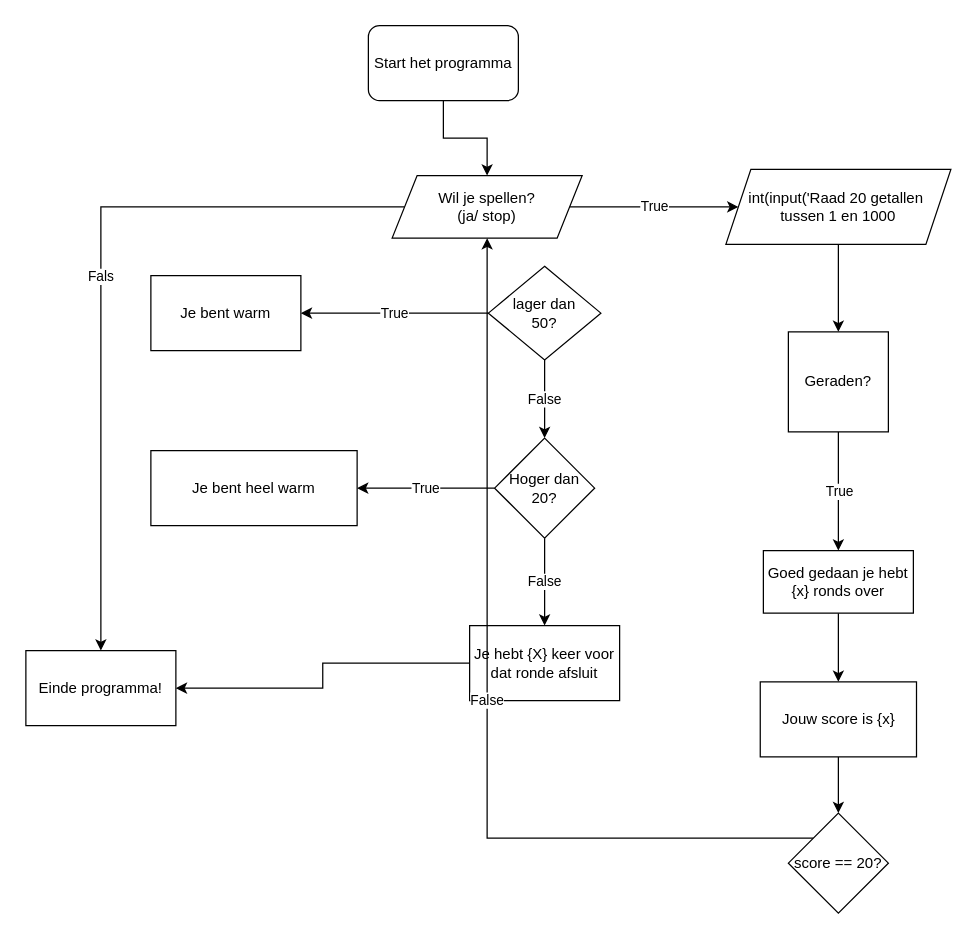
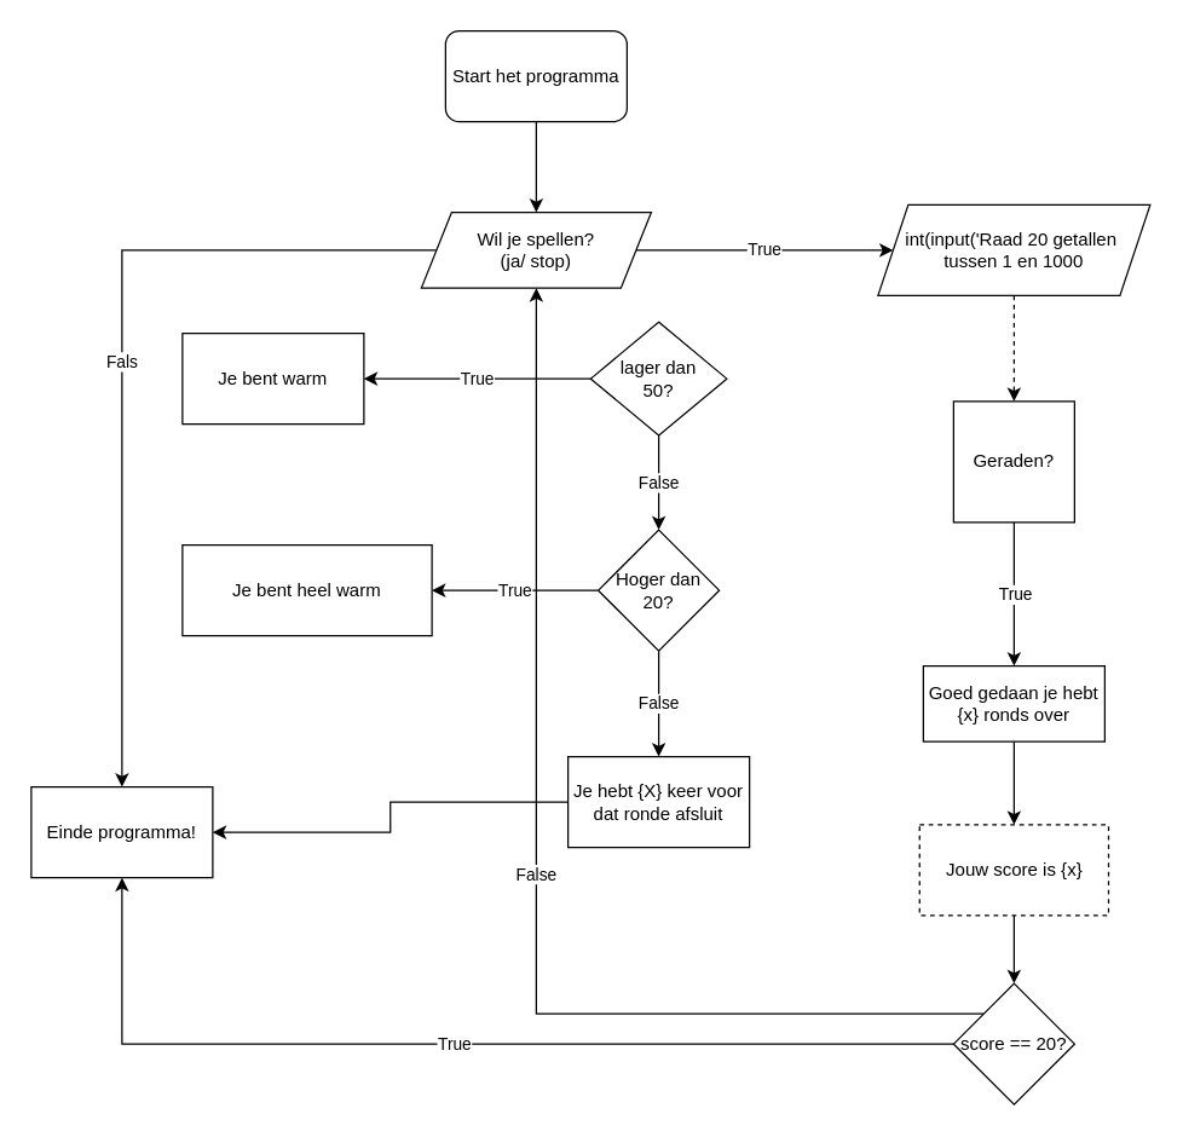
- <mxCell id="6" value="Wil je spellen?&lt;br&gt;(ja/ stop)" style="shape=parallelogram;perimeter=parallelogramPerimeter;whiteSpace=wrap;html=1;fixedSize=1;" parent="1" vertex="1"><mxGeometry x="313" y="140" width="152" height="50" as="geometry" /></mxCell>
+ <mxCell id="6" value="Wil je spellen?&lt;br&gt;(ja/ stop)" style="shape=parallelogram;perimeter=parallelogramPerimeter;whiteSpace=wrap;html=1;fixedSize=1;" parent="1" vertex="1"><mxGeometry x="278" y="140" width="152" height="50" as="geometry" /></mxCell>
- <mxCell id="8" value="" style="edgeStyle=orthogonalEdgeStyle;rounded=0;orthogonalLoop=1;jettySize=auto;html=1;" edge="1" parent="1" source="9" target="11"><mxGeometry relative="1" as="geometry" /></mxCell>
+ <mxCell id="8" value="" style="edgeStyle=orthogonalEdgeStyle;rounded=0;orthogonalLoop=1;jettySize=auto;html=1;dashed=1;" edge="1" parent="1" source="9" target="11"><mxGeometry relative="1" as="geometry" /></mxCell>
- <mxCell id="23" value="Jouw score is {x}&lt;br&gt;" style="rounded=0;whiteSpace=wrap;html=1;" vertex="1" parent="1"><mxGeometry x="607.5" y="545" width="125" height="60" as="geometry" /></mxCell>
+ <mxCell id="23" value="Jouw score is {x}&lt;br&gt;" style="rounded=0;whiteSpace=wrap;html=1;dashed=1;" vertex="1" parent="1"><mxGeometry x="607.5" y="545" width="125" height="60" as="geometry" /></mxCell>
+ <mxCell id="26" value="True" style="edgeStyle=orthogonalEdgeStyle;rounded=0;orthogonalLoop=1;jettySize=auto;html=1;entryX=0.5;entryY=1;entryDx=0;entryDy=0;" edge="1" parent="1" source="28" target="7"><mxGeometry relative="1" as="geometry" /></mxCell>
